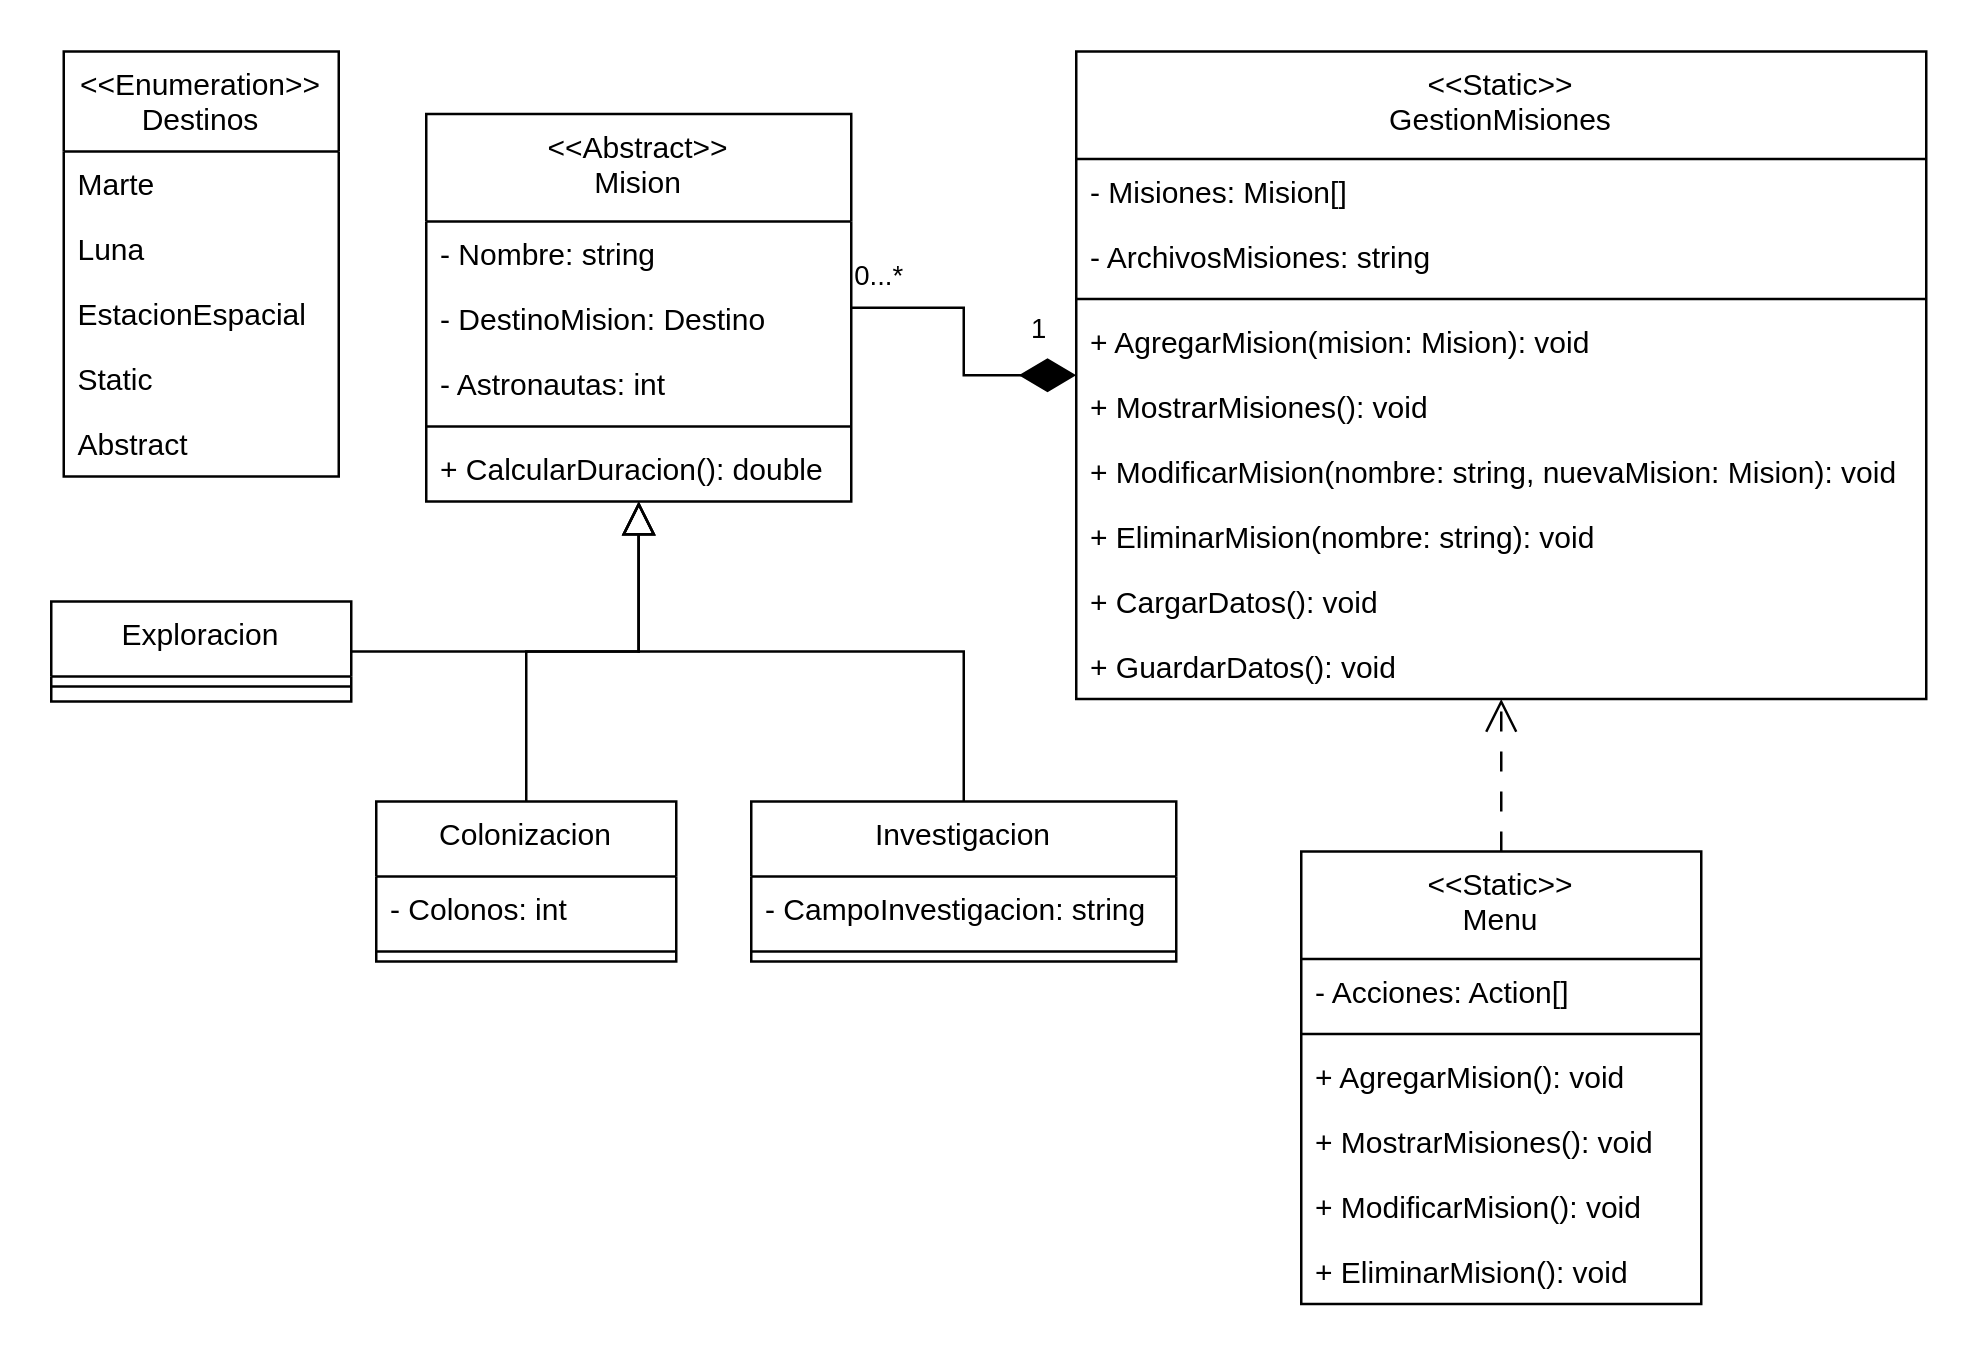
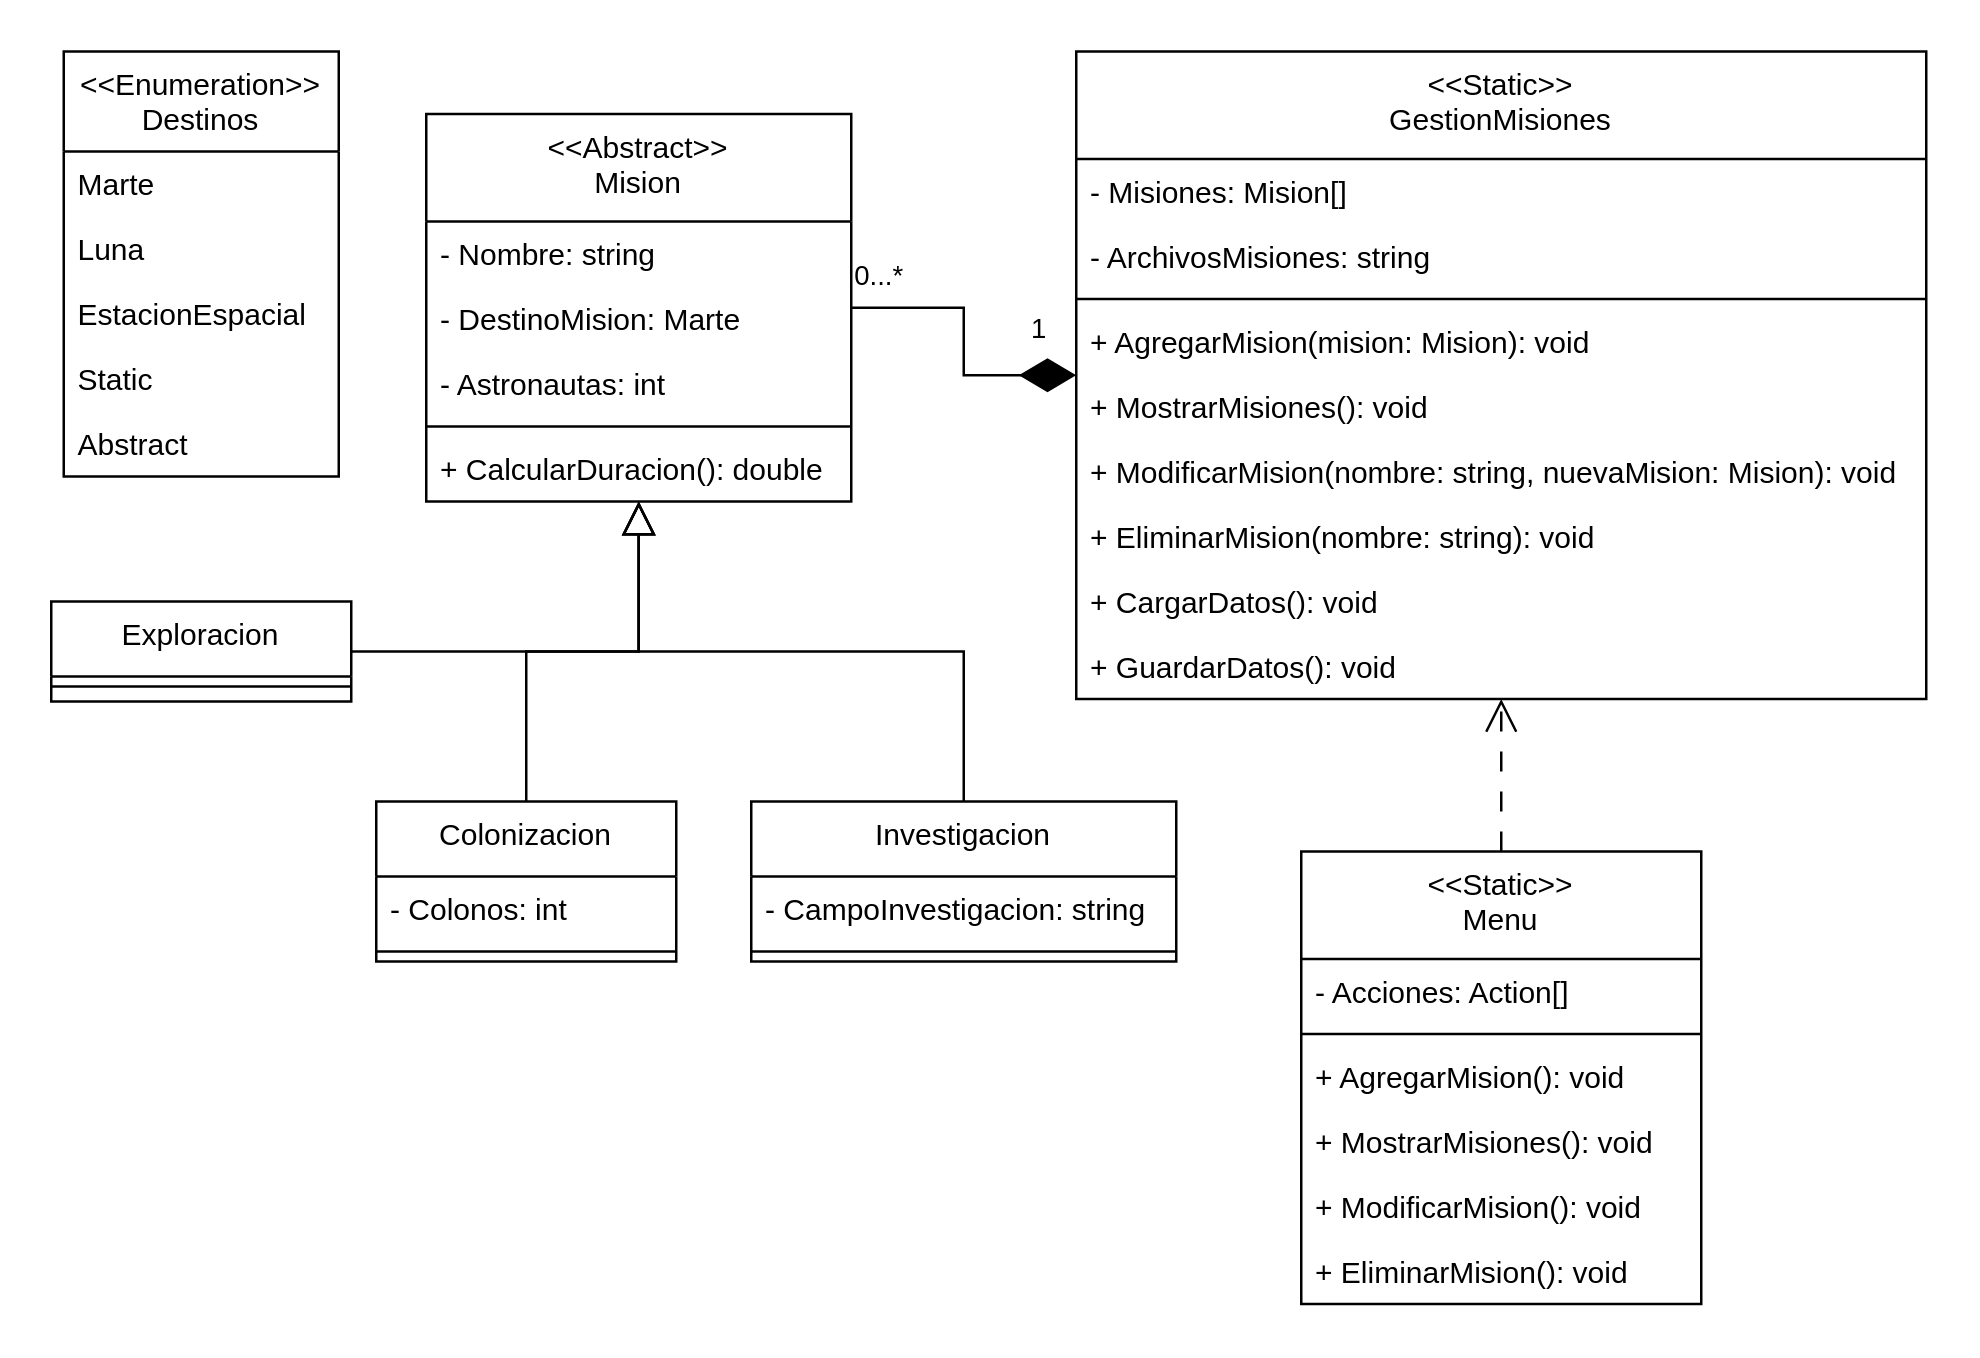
- <mxCell id="4" value="- DestinoMision: Destino" style="text;align=left;verticalAlign=top;spacingLeft=4;spacingRight=4;overflow=hidden;rotatable=0;points=[[0,0.5],[1,0.5]];portConstraint=eastwest;rounded=0;shadow=0;html=0;" parent="2" vertex="1"><mxGeometry y="69" width="170" height="26" as="geometry" /></mxCell>
+ <mxCell id="4" value="- DestinoMision: Marte" style="text;align=left;verticalAlign=top;spacingLeft=4;spacingRight=4;overflow=hidden;rotatable=0;points=[[0,0.5],[1,0.5]];portConstraint=eastwest;rounded=0;shadow=0;html=0;" parent="2" vertex="1"><mxGeometry y="69" width="170" height="26" as="geometry" /></mxCell>
